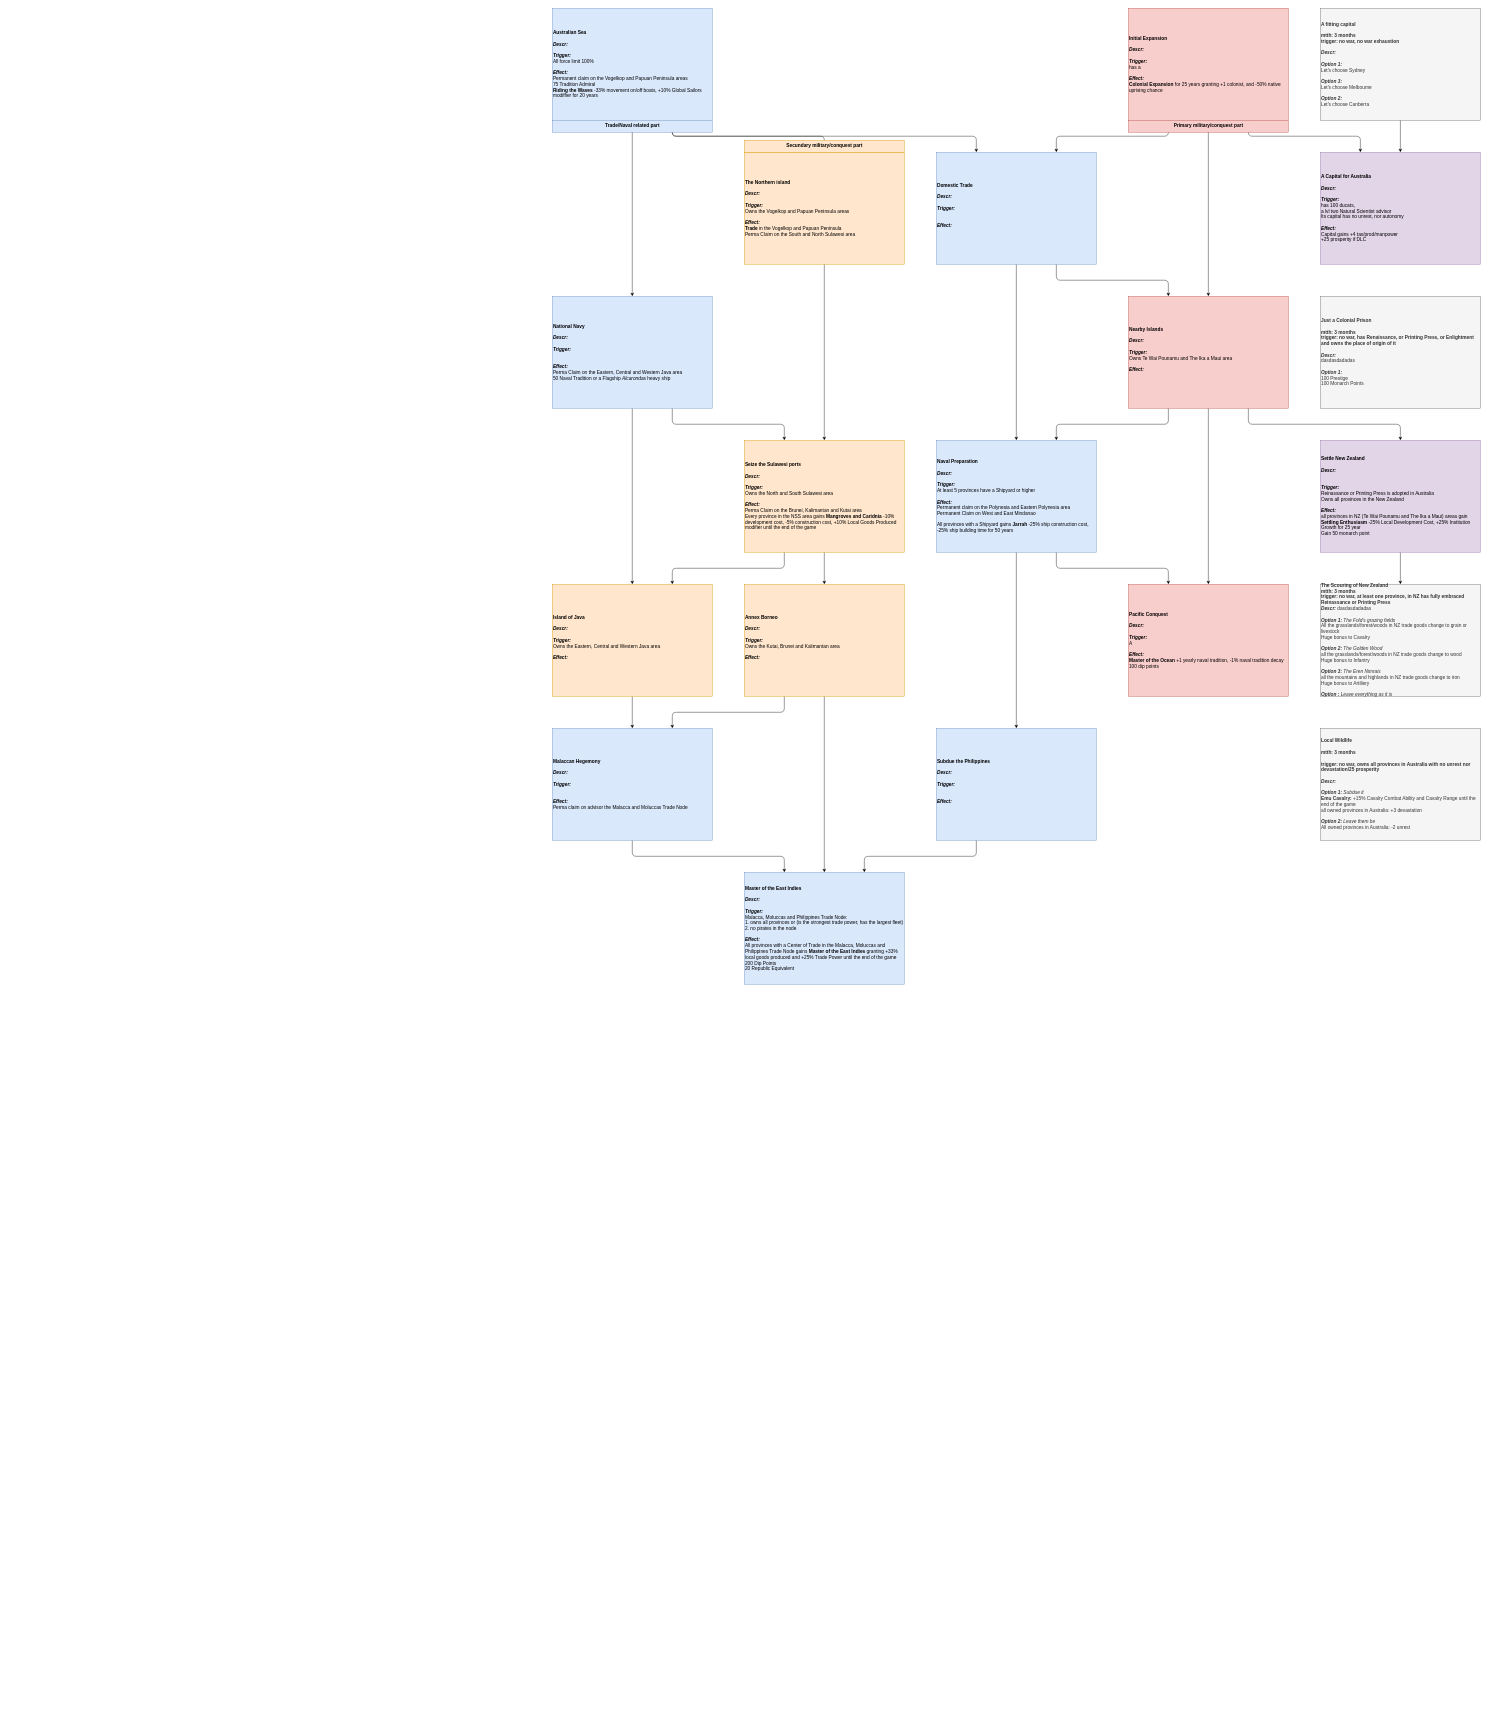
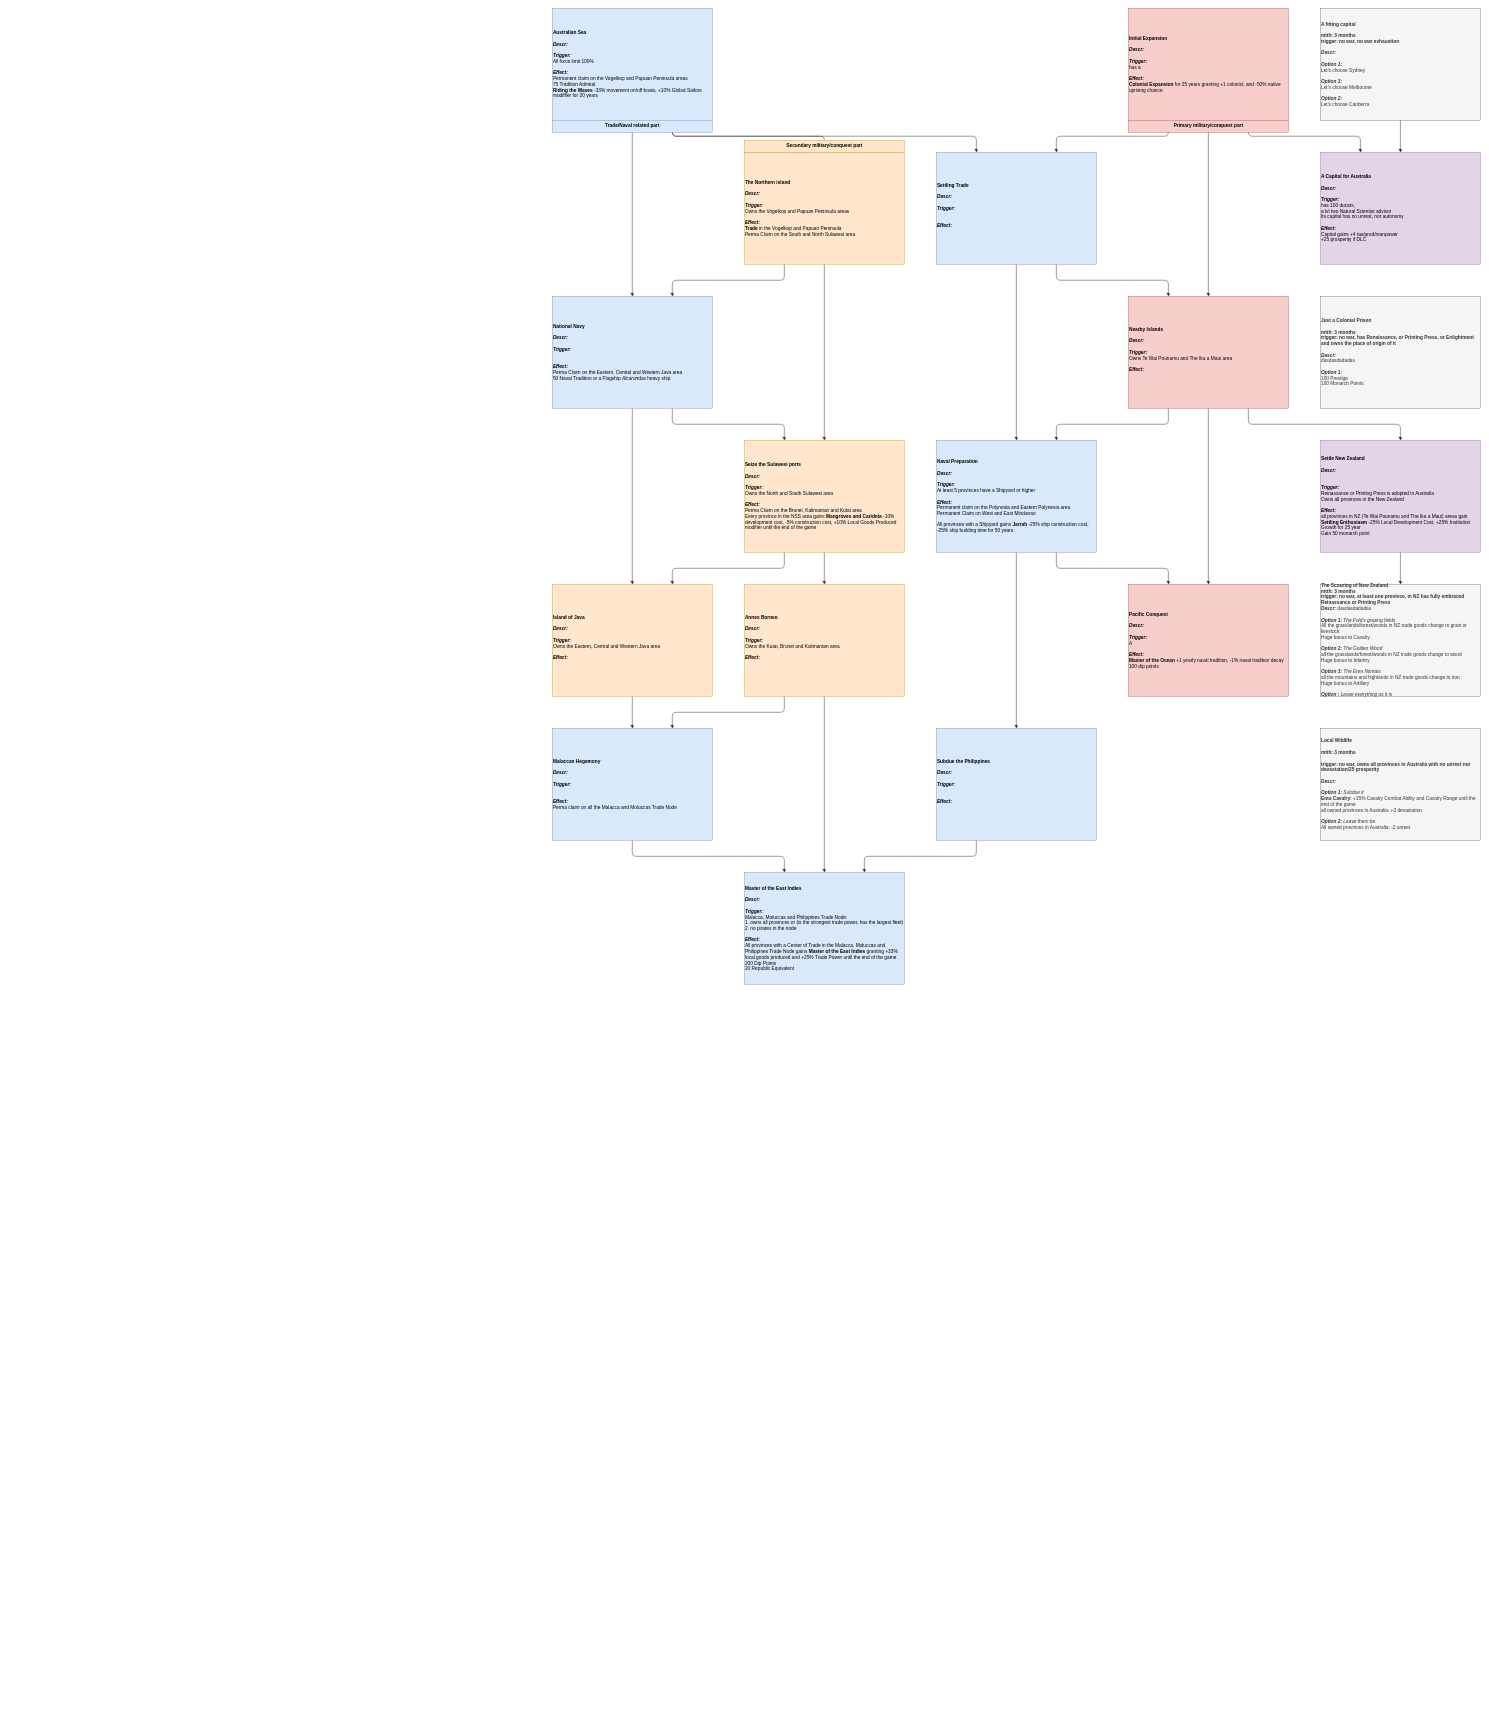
- <mxCell id="24" value="&lt;div style=&quot;font-size: 12px&quot;&gt;&lt;div&gt;&lt;b&gt;Domestic Trade&lt;/b&gt;&lt;/div&gt;&lt;div&gt;&lt;b&gt;&lt;br&gt;&lt;/b&gt;&lt;/div&gt;&lt;div&gt;&lt;b&gt;&lt;i&gt;Descr:&lt;/i&gt;&lt;/b&gt;&lt;/div&gt;&lt;div&gt;&lt;br&gt;&lt;/div&gt;&lt;div&gt;&lt;b&gt;&lt;i&gt;Trigger:&lt;/i&gt;&lt;/b&gt;&lt;/div&gt;&lt;div&gt;&lt;br&gt;&lt;/div&gt;&lt;div&gt;&lt;br&gt;&lt;/div&gt;&lt;div&gt;&lt;b&gt;&lt;i&gt;Effect:&lt;/i&gt;&lt;/b&gt;&lt;/div&gt;&lt;div&gt;&lt;br&gt;&lt;/div&gt;&lt;/div&gt;" style="rounded=0;whiteSpace=wrap;html=1;align=left;fontSize=12;fillColor=#dae8fc;strokeColor=#6c8ebf;" parent="1" vertex="1"><mxGeometry x="2340" y="380" width="400" height="280" as="geometry" /></mxCell>
+ <mxCell id="24" value="&lt;div style=&quot;font-size: 12px&quot;&gt;&lt;div&gt;&lt;b&gt;Settling Trade&lt;/b&gt;&lt;/div&gt;&lt;div&gt;&lt;b&gt;&lt;br&gt;&lt;/b&gt;&lt;/div&gt;&lt;div&gt;&lt;b&gt;&lt;i&gt;Descr:&lt;/i&gt;&lt;/b&gt;&lt;/div&gt;&lt;div&gt;&lt;br&gt;&lt;/div&gt;&lt;div&gt;&lt;b&gt;&lt;i&gt;Trigger:&lt;/i&gt;&lt;/b&gt;&lt;/div&gt;&lt;div&gt;&lt;br&gt;&lt;/div&gt;&lt;div&gt;&lt;br&gt;&lt;/div&gt;&lt;div&gt;&lt;b&gt;&lt;i&gt;Effect:&lt;/i&gt;&lt;/b&gt;&lt;/div&gt;&lt;div&gt;&lt;br&gt;&lt;/div&gt;&lt;/div&gt;" style="rounded=0;whiteSpace=wrap;html=1;align=left;fontSize=12;fillColor=#dae8fc;strokeColor=#6c8ebf;" parent="1" vertex="1"><mxGeometry x="2340" y="380" width="400" height="280" as="geometry" /></mxCell>
+ <mxCell id="47" style="edgeStyle=orthogonalEdgeStyle;rounded=1;orthogonalLoop=1;jettySize=auto;html=1;exitX=0.25;exitY=1;exitDx=0;exitDy=0;entryX=0.75;entryY=0;entryDx=0;entryDy=0;" parent="1" source="48" target="16" edge="1"><mxGeometry relative="1" as="geometry" /></mxCell>
- <mxCell id="31" value="&lt;div style=&quot;font-size: 12px&quot;&gt;&lt;div&gt;&lt;b&gt;Malaccan Hegemony&lt;/b&gt;&lt;/div&gt;&lt;div&gt;&lt;b&gt;&lt;br&gt;&lt;/b&gt;&lt;/div&gt;&lt;div&gt;&lt;b&gt;&lt;i&gt;Descr:&lt;/i&gt;&lt;/b&gt;&lt;/div&gt;&lt;div&gt;&lt;br&gt;&lt;/div&gt;&lt;div&gt;&lt;b&gt;&lt;i&gt;Trigger:&lt;/i&gt;&lt;/b&gt;&lt;/div&gt;&lt;div&gt;&lt;br&gt;&lt;/div&gt;&lt;div&gt;&lt;br&gt;&lt;/div&gt;&lt;div&gt;&lt;b&gt;&lt;i&gt;Effect:&lt;/i&gt;&lt;/b&gt;&lt;/div&gt;&lt;div&gt;Perma claim on advisor the Malacca and Moluccas Trade Node&lt;/div&gt;&lt;/div&gt;" style="rounded=0;whiteSpace=wrap;html=1;align=left;fontSize=12;fillColor=#dae8fc;strokeColor=#6c8ebf;" parent="1" vertex="1"><mxGeometry y="1820" width="400" height="280" as="geometry" x="1380" /></mxCell>
+ <mxCell id="31" value="&lt;div style=&quot;font-size: 12px&quot;&gt;&lt;div&gt;&lt;b&gt;Malaccan Hegemony&lt;/b&gt;&lt;/div&gt;&lt;div&gt;&lt;b&gt;&lt;br&gt;&lt;/b&gt;&lt;/div&gt;&lt;div&gt;&lt;b&gt;&lt;i&gt;Descr:&lt;/i&gt;&lt;/b&gt;&lt;/div&gt;&lt;div&gt;&lt;br&gt;&lt;/div&gt;&lt;div&gt;&lt;b&gt;&lt;i&gt;Trigger:&lt;/i&gt;&lt;/b&gt;&lt;/div&gt;&lt;div&gt;&lt;br&gt;&lt;/div&gt;&lt;div&gt;&lt;br&gt;&lt;/div&gt;&lt;div&gt;&lt;b&gt;&lt;i&gt;Effect:&lt;/i&gt;&lt;/b&gt;&lt;/div&gt;&lt;div&gt;Perma claim on all the Malacca and Moluccas Trade Node&lt;/div&gt;&lt;/div&gt;" style="rounded=0;whiteSpace=wrap;html=1;align=left;fontSize=12;fillColor=#dae8fc;strokeColor=#6c8ebf;" parent="1" vertex="1"><mxGeometry y="1820" width="400" height="280" as="geometry" x="1380" /></mxCell>
